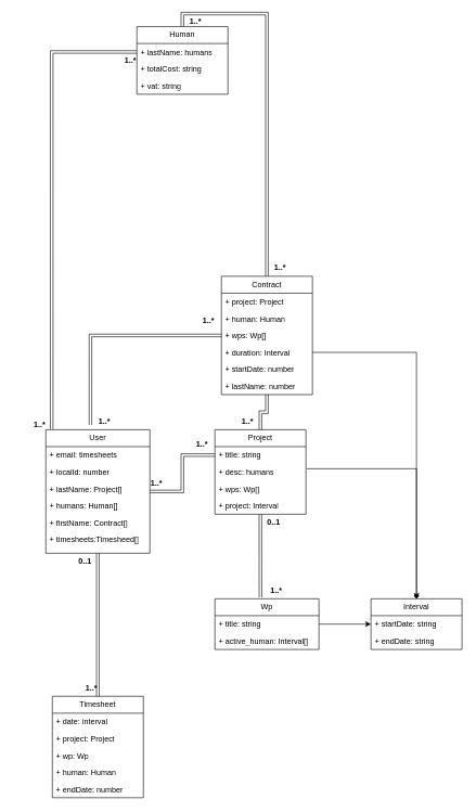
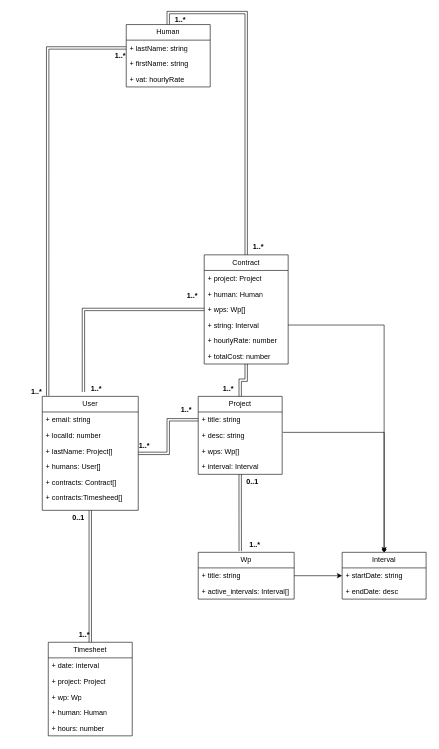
- <mxCell id="32" value="+ lastName: humans" style="text;strokeColor=none;fillColor=none;align=left;verticalAlign=top;spacingLeft=4;spacingRight=4;overflow=hidden;rotatable=0;points=[[0,0.5],[1,0.5]];portConstraint=eastwest;whiteSpace=wrap;html=1;" parent="31" vertex="1"><mxGeometry y="26" width="140" height="26" as="geometry" /></mxCell>
+ <mxCell id="32" value="+ lastName: string" style="text;strokeColor=none;fillColor=none;align=left;verticalAlign=top;spacingLeft=4;spacingRight=4;overflow=hidden;rotatable=0;points=[[0,0.5],[1,0.5]];portConstraint=eastwest;whiteSpace=wrap;html=1;" parent="31" vertex="1"><mxGeometry y="26" width="140" height="26" as="geometry" /></mxCell>
- <mxCell id="33" value="+ totalCost: string" style="text;strokeColor=none;fillColor=none;align=left;verticalAlign=top;spacingLeft=4;spacingRight=4;overflow=hidden;rotatable=0;points=[[0,0.5],[1,0.5]];portConstraint=eastwest;whiteSpace=wrap;html=1;" parent="31" vertex="1"><mxGeometry y="52" width="140" height="26" as="geometry" /></mxCell>
+ <mxCell id="33" value="+ firstName: string" style="text;strokeColor=none;fillColor=none;align=left;verticalAlign=top;spacingLeft=4;spacingRight=4;overflow=hidden;rotatable=0;points=[[0,0.5],[1,0.5]];portConstraint=eastwest;whiteSpace=wrap;html=1;" parent="31" vertex="1"><mxGeometry y="52" width="140" height="26" as="geometry" /></mxCell>
- <mxCell id="34" value="+ vat: string" style="text;strokeColor=none;fillColor=none;align=left;verticalAlign=top;spacingLeft=4;spacingRight=4;overflow=hidden;rotatable=0;points=[[0,0.5],[1,0.5]];portConstraint=eastwest;whiteSpace=wrap;html=1;" parent="31" vertex="1"><mxGeometry y="78" width="140" height="26" as="geometry" /></mxCell>
+ <mxCell id="34" value="+ vat: hourlyRate" style="text;strokeColor=none;fillColor=none;align=left;verticalAlign=top;spacingLeft=4;spacingRight=4;overflow=hidden;rotatable=0;points=[[0,0.5],[1,0.5]];portConstraint=eastwest;whiteSpace=wrap;html=1;" parent="31" vertex="1"><mxGeometry y="78" width="140" height="26" as="geometry" /></mxCell>
- <mxCell id="41" value="+ duration: Interval" style="text;strokeColor=none;fillColor=none;align=left;verticalAlign=top;spacingLeft=4;spacingRight=4;overflow=hidden;rotatable=0;points=[[0,0.5],[1,0.5]];portConstraint=eastwest;whiteSpace=wrap;html=1;" parent="37" vertex="1"><mxGeometry y="104" width="140" height="26" as="geometry" /></mxCell>
+ <mxCell id="41" value="+ string: Interval" style="text;strokeColor=none;fillColor=none;align=left;verticalAlign=top;spacingLeft=4;spacingRight=4;overflow=hidden;rotatable=0;points=[[0,0.5],[1,0.5]];portConstraint=eastwest;whiteSpace=wrap;html=1;" parent="37" vertex="1"><mxGeometry y="104" width="140" height="26" as="geometry" /></mxCell>
- <mxCell id="42" value="+ startDate: number" style="text;strokeColor=none;fillColor=none;align=left;verticalAlign=top;spacingLeft=4;spacingRight=4;overflow=hidden;rotatable=0;points=[[0,0.5],[1,0.5]];portConstraint=eastwest;whiteSpace=wrap;html=1;" parent="37" vertex="1"><mxGeometry y="130" width="140" height="26" as="geometry" /></mxCell>
+ <mxCell id="42" value="+ hourlyRate: number" style="text;strokeColor=none;fillColor=none;align=left;verticalAlign=top;spacingLeft=4;spacingRight=4;overflow=hidden;rotatable=0;points=[[0,0.5],[1,0.5]];portConstraint=eastwest;whiteSpace=wrap;html=1;" parent="37" vertex="1"><mxGeometry y="130" width="140" height="26" as="geometry" /></mxCell>
- <mxCell id="43" value="+ lastName: number" style="text;strokeColor=none;fillColor=none;align=left;verticalAlign=top;spacingLeft=4;spacingRight=4;overflow=hidden;rotatable=0;points=[[0,0.5],[1,0.5]];portConstraint=eastwest;whiteSpace=wrap;html=1;" parent="37" vertex="1"><mxGeometry y="156" width="140" height="26" as="geometry" /></mxCell>
+ <mxCell id="43" value="+ totalCost: number" style="text;strokeColor=none;fillColor=none;align=left;verticalAlign=top;spacingLeft=4;spacingRight=4;overflow=hidden;rotatable=0;points=[[0,0.5],[1,0.5]];portConstraint=eastwest;whiteSpace=wrap;html=1;" parent="37" vertex="1"><mxGeometry y="156" width="140" height="26" as="geometry" /></mxCell>
- <mxCell id="20" value="+ email: timesheets" style="text;strokeColor=none;fillColor=none;align=left;verticalAlign=top;spacingLeft=4;spacingRight=4;overflow=hidden;rotatable=0;points=[[0,0.5],[1,0.5]];portConstraint=eastwest;whiteSpace=wrap;html=1;" parent="19" vertex="1"><mxGeometry y="26" width="160" height="26" as="geometry" /></mxCell>
+ <mxCell id="20" value="+ email: string" style="text;strokeColor=none;fillColor=none;align=left;verticalAlign=top;spacingLeft=4;spacingRight=4;overflow=hidden;rotatable=0;points=[[0,0.5],[1,0.5]];portConstraint=eastwest;whiteSpace=wrap;html=1;" parent="19" vertex="1"><mxGeometry y="26" width="160" height="26" as="geometry" /></mxCell>
- <mxCell id="10" value="+ desc: humans" style="text;strokeColor=none;fillColor=none;align=left;verticalAlign=top;spacingLeft=4;spacingRight=4;overflow=hidden;rotatable=0;points=[[0,0.5],[1,0.5]];portConstraint=eastwest;whiteSpace=wrap;html=1;" parent="8" vertex="1"><mxGeometry y="52" width="140" height="26" as="geometry" /></mxCell>
+ <mxCell id="10" value="+ desc: string" style="text;strokeColor=none;fillColor=none;align=left;verticalAlign=top;spacingLeft=4;spacingRight=4;overflow=hidden;rotatable=0;points=[[0,0.5],[1,0.5]];portConstraint=eastwest;whiteSpace=wrap;html=1;" parent="8" vertex="1"><mxGeometry y="52" width="140" height="26" as="geometry" /></mxCell>
- <mxCell id="23" value="+ humans: Human[]" style="text;strokeColor=none;fillColor=none;align=left;verticalAlign=top;spacingLeft=4;spacingRight=4;overflow=hidden;rotatable=0;points=[[0,0.5],[1,0.5]];portConstraint=eastwest;whiteSpace=wrap;html=1;" parent="19" vertex="1"><mxGeometry y="104" width="160" height="26" as="geometry" /></mxCell>
+ <mxCell id="23" value="+ humans: User[]" style="text;strokeColor=none;fillColor=none;align=left;verticalAlign=top;spacingLeft=4;spacingRight=4;overflow=hidden;rotatable=0;points=[[0,0.5],[1,0.5]];portConstraint=eastwest;whiteSpace=wrap;html=1;" parent="19" vertex="1"><mxGeometry y="104" width="160" height="26" as="geometry" /></mxCell>
- <mxCell id="12" value="+ project: Interval" style="text;strokeColor=none;fillColor=none;align=left;verticalAlign=top;spacingLeft=4;spacingRight=4;overflow=hidden;rotatable=0;points=[[0,0.5],[1,0.5]];portConstraint=eastwest;whiteSpace=wrap;html=1;" parent="8" vertex="1"><mxGeometry y="104" width="140" height="26" as="geometry" /></mxCell>
+ <mxCell id="12" value="+ interval: Interval" style="text;strokeColor=none;fillColor=none;align=left;verticalAlign=top;spacingLeft=4;spacingRight=4;overflow=hidden;rotatable=0;points=[[0,0.5],[1,0.5]];portConstraint=eastwest;whiteSpace=wrap;html=1;" parent="8" vertex="1"><mxGeometry y="104" width="140" height="26" as="geometry" /></mxCell>
- <mxCell id="24" value="+ firstName: Contract[]" style="text;strokeColor=none;fillColor=none;align=left;verticalAlign=top;spacingLeft=4;spacingRight=4;overflow=hidden;rotatable=0;points=[[0,0.5],[1,0.5]];portConstraint=eastwest;whiteSpace=wrap;html=1;" parent="19" vertex="1"><mxGeometry y="130" width="160" height="26" as="geometry" /></mxCell>
+ <mxCell id="24" value="+ contracts: Contract[]" style="text;strokeColor=none;fillColor=none;align=left;verticalAlign=top;spacingLeft=4;spacingRight=4;overflow=hidden;rotatable=0;points=[[0,0.5],[1,0.5]];portConstraint=eastwest;whiteSpace=wrap;html=1;" parent="19" vertex="1"><mxGeometry y="130" width="160" height="26" as="geometry" /></mxCell>
- <mxCell id="25" value="+ timesheets:Timesheed[]" style="text;strokeColor=none;fillColor=none;align=left;verticalAlign=top;spacingLeft=4;spacingRight=4;overflow=hidden;rotatable=0;points=[[0,0.5],[1,0.5]];portConstraint=eastwest;whiteSpace=wrap;html=1;" parent="19" vertex="1"><mxGeometry y="156" width="160" height="34" as="geometry" /></mxCell>
+ <mxCell id="25" value="+ contracts:Timesheed[]" style="text;strokeColor=none;fillColor=none;align=left;verticalAlign=top;spacingLeft=4;spacingRight=4;overflow=hidden;rotatable=0;points=[[0,0.5],[1,0.5]];portConstraint=eastwest;whiteSpace=wrap;html=1;" parent="19" vertex="1"><mxGeometry y="156" width="160" height="34" as="geometry" /></mxCell>
- <mxCell id="7" value="+ endDate: string" style="text;strokeColor=none;fillColor=none;align=left;verticalAlign=top;spacingLeft=4;spacingRight=4;overflow=hidden;rotatable=0;points=[[0,0.5],[1,0.5]];portConstraint=eastwest;whiteSpace=wrap;html=1;" parent="5" vertex="1"><mxGeometry y="52" width="140" height="26" as="geometry" /></mxCell>
+ <mxCell id="7" value="+ endDate: desc" style="text;strokeColor=none;fillColor=none;align=left;verticalAlign=top;spacingLeft=4;spacingRight=4;overflow=hidden;rotatable=0;points=[[0,0.5],[1,0.5]];portConstraint=eastwest;whiteSpace=wrap;html=1;" parent="5" vertex="1"><mxGeometry y="52" width="140" height="26" as="geometry" /></mxCell>
- <mxCell id="4" value="+ active_human: Interval[]&amp;nbsp;" style="text;strokeColor=none;fillColor=none;align=left;verticalAlign=top;spacingLeft=4;spacingRight=4;overflow=hidden;rotatable=0;points=[[0,0.5],[1,0.5]];portConstraint=eastwest;whiteSpace=wrap;html=1;" parent="2" vertex="1"><mxGeometry y="52" width="160" height="26" as="geometry" /></mxCell>
+ <mxCell id="4" value="+ active_intervals: Interval[]&amp;nbsp;" style="text;strokeColor=none;fillColor=none;align=left;verticalAlign=top;spacingLeft=4;spacingRight=4;overflow=hidden;rotatable=0;points=[[0,0.5],[1,0.5]];portConstraint=eastwest;whiteSpace=wrap;html=1;" parent="2" vertex="1"><mxGeometry y="52" width="160" height="26" as="geometry" /></mxCell>
- <mxCell id="56" value="+ endDate: number" style="text;strokeColor=none;fillColor=none;align=left;verticalAlign=top;spacingLeft=4;spacingRight=4;overflow=hidden;rotatable=0;points=[[0,0.5],[1,0.5]];portConstraint=eastwest;whiteSpace=wrap;html=1;" parent="51" vertex="1"><mxGeometry y="130" width="140" height="26" as="geometry" /></mxCell>
+ <mxCell id="56" value="+ hours: number" style="text;strokeColor=none;fillColor=none;align=left;verticalAlign=top;spacingLeft=4;spacingRight=4;overflow=hidden;rotatable=0;points=[[0,0.5],[1,0.5]];portConstraint=eastwest;whiteSpace=wrap;html=1;" parent="51" vertex="1"><mxGeometry y="130" width="140" height="26" as="geometry" /></mxCell>
